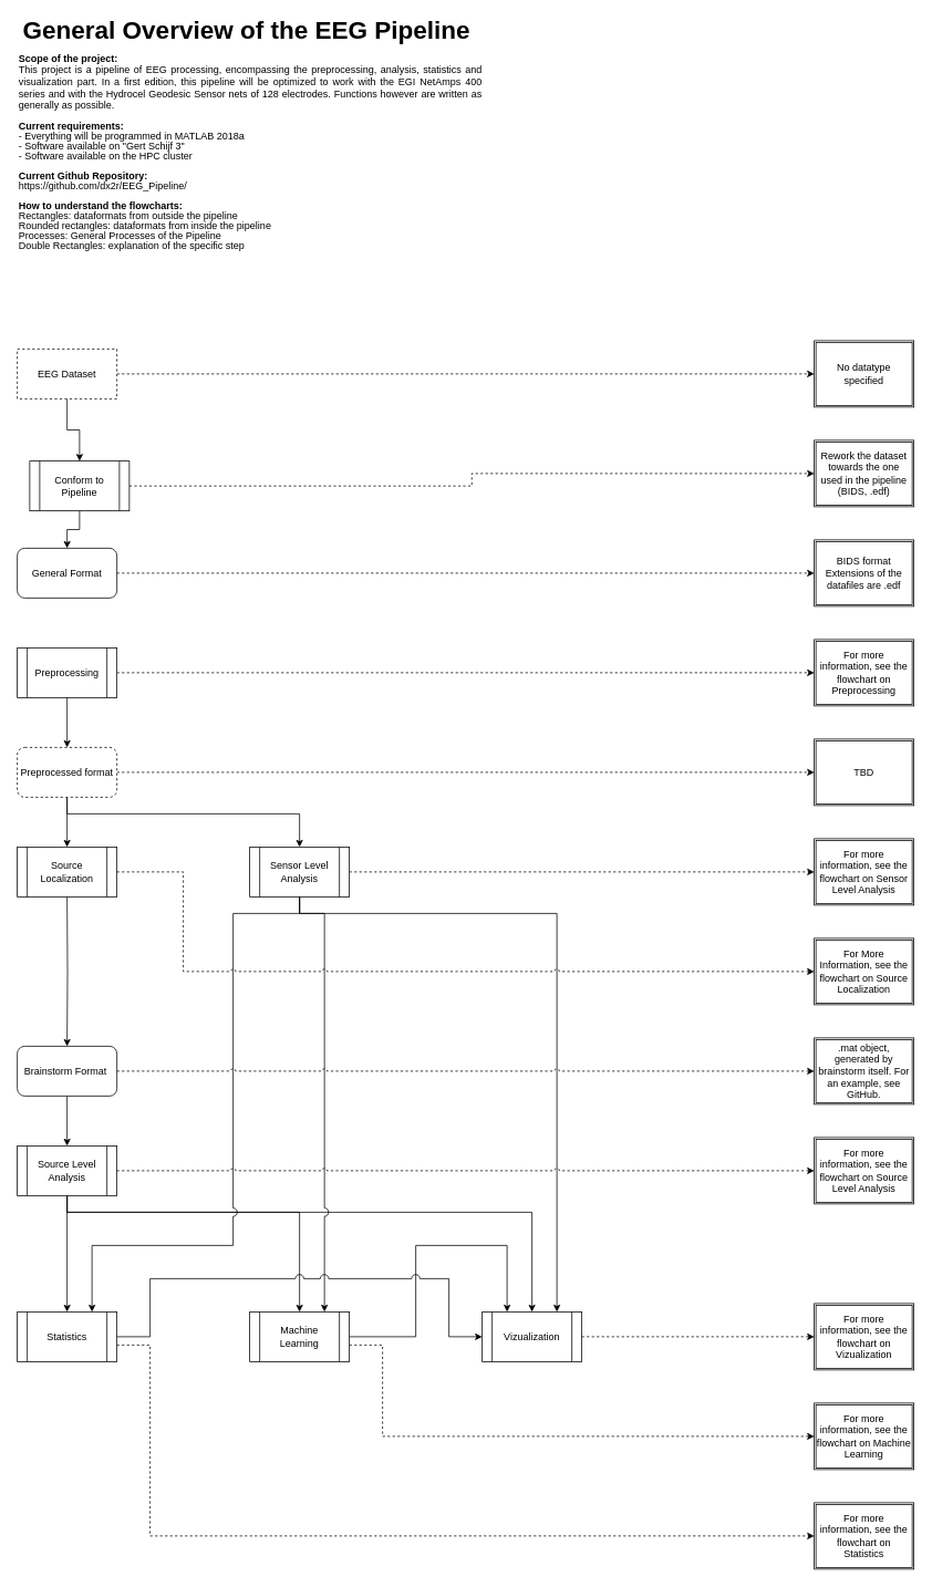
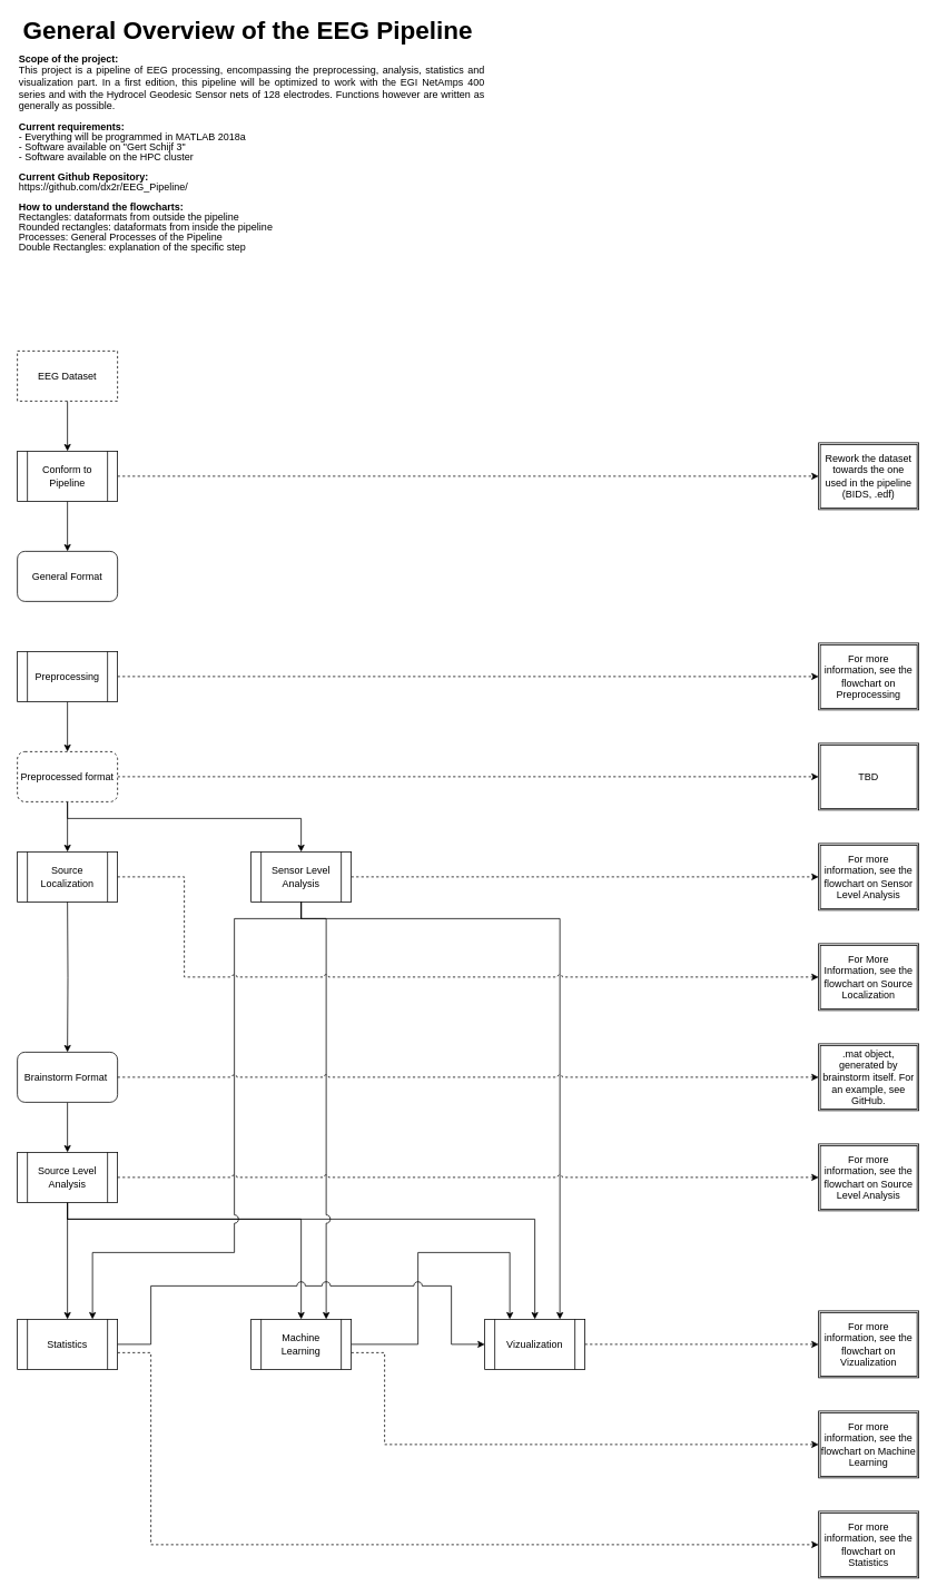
- <mxCell id="4" value="" style="edgeStyle=orthogonalEdgeStyle;rounded=0;orthogonalLoop=1;jettySize=auto;html=1;fontSize=12;entryX=0;entryY=0.5;entryDx=0;entryDy=0;dashed=1;" edge="1" parent="1" source="6" target="7"><mxGeometry relative="1" as="geometry"><mxPoint x="180" y="450" as="targetPoint" /></mxGeometry></mxCell>
- <mxCell id="7" value="No datatype specified" style="shape=ext;double=1;rounded=0;whiteSpace=wrap;html=1;fontSize=12;" vertex="1" parent="1"><mxGeometry x="980" y="410" width="120" height="80" as="geometry" /></mxCell>
- <mxCell id="10" value="Conform to Pipeline" style="shape=process;whiteSpace=wrap;html=1;backgroundOutline=1;rounded=0;" vertex="1" parent="1"><mxGeometry x="35" y="555" width="120" height="60" as="geometry" /></mxCell>
+ <mxCell id="10" value="Conform to Pipeline" style="shape=process;whiteSpace=wrap;html=1;backgroundOutline=1;rounded=0;" vertex="1" parent="1"><mxGeometry x="20" y="540" width="120" height="60" as="geometry" /></mxCell>
- <mxCell id="12" value="" style="edgeStyle=orthogonalEdgeStyle;rounded=0;orthogonalLoop=1;jettySize=auto;html=1;fontSize=12;dashed=1;" edge="1" parent="1" source="13" target="15"><mxGeometry relative="1" as="geometry" /></mxCell>
- <mxCell id="15" value="BIDS format&lt;br&gt;Extensions of the datafiles are .edf" style="shape=ext;double=1;rounded=0;whiteSpace=wrap;html=1;fontSize=12;" vertex="1" parent="1"><mxGeometry x="980" y="650" width="120" height="80" as="geometry" /></mxCell>
